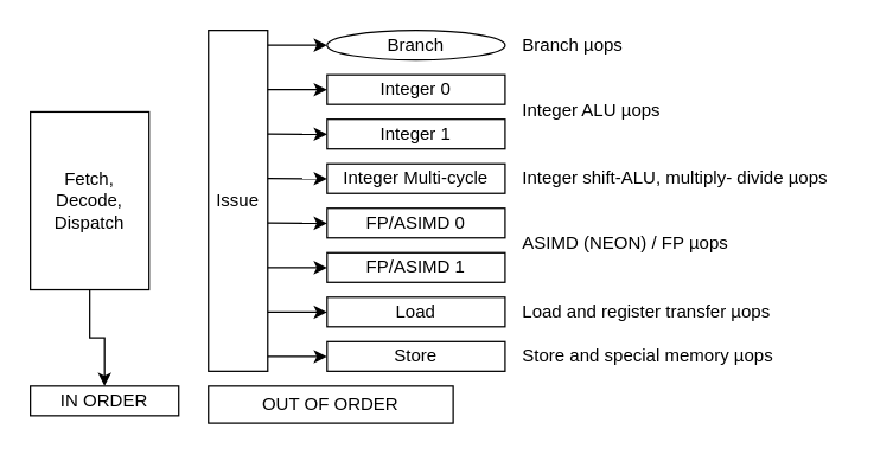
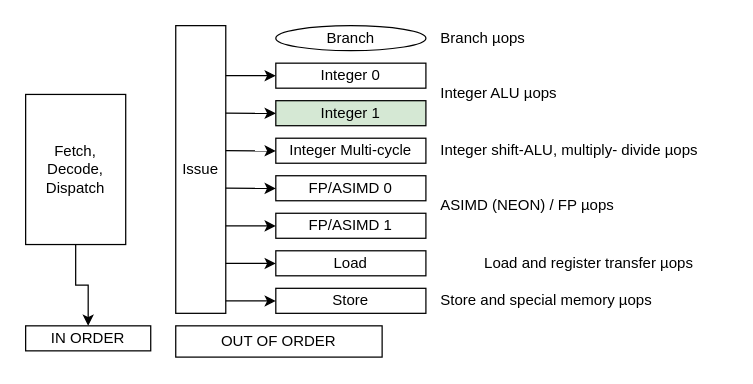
- <mxCell id="15" value="" style="endArrow=classic;html=1;rounded=0;entryX=0;entryY=0.5;entryDx=0;entryDy=0;exitX=1;exitY=0.043;exitDx=0;exitDy=0;exitPerimeter=0;" edge="1" parent="1" source="4" target="5"><mxGeometry width="50" height="50" relative="1" as="geometry"><mxPoint x="-60" y="90" as="sourcePoint" /><mxPoint x="-10" y="40" as="targetPoint" /></mxGeometry></mxCell>
- <mxCell id="7" value="Integer 1" style="rounded=0;whiteSpace=wrap;html=1;flipH=0;direction=east;" vertex="1" parent="1"><mxGeometry x="220" y="80" width="120" height="20" as="geometry" /></mxCell>
+ <mxCell id="7" value="Integer 1" style="rounded=0;whiteSpace=wrap;html=1;flipH=0;direction=east;fillColor=#d5e8d4;" vertex="1" parent="1"><mxGeometry x="220" y="80" width="120" height="20" as="geometry" /></mxCell>
- <mxCell id="27" value="Load and register transfer µops" style="text;html=1;strokeColor=none;fillColor=none;align=left;verticalAlign=middle;whiteSpace=wrap;rounded=0;" vertex="1" parent="1"><mxGeometry x="350" y="201.25" width="170" height="17.5" as="geometry" /></mxCell>
+ <mxCell id="27" value="Load and register transfer µops" style="text;html=1;strokeColor=none;fillColor=none;align=left;verticalAlign=middle;whiteSpace=wrap;rounded=0;" vertex="1" parent="1"><mxGeometry x="385" y="201.25" width="170" height="17.5" as="geometry" /></mxCell>
